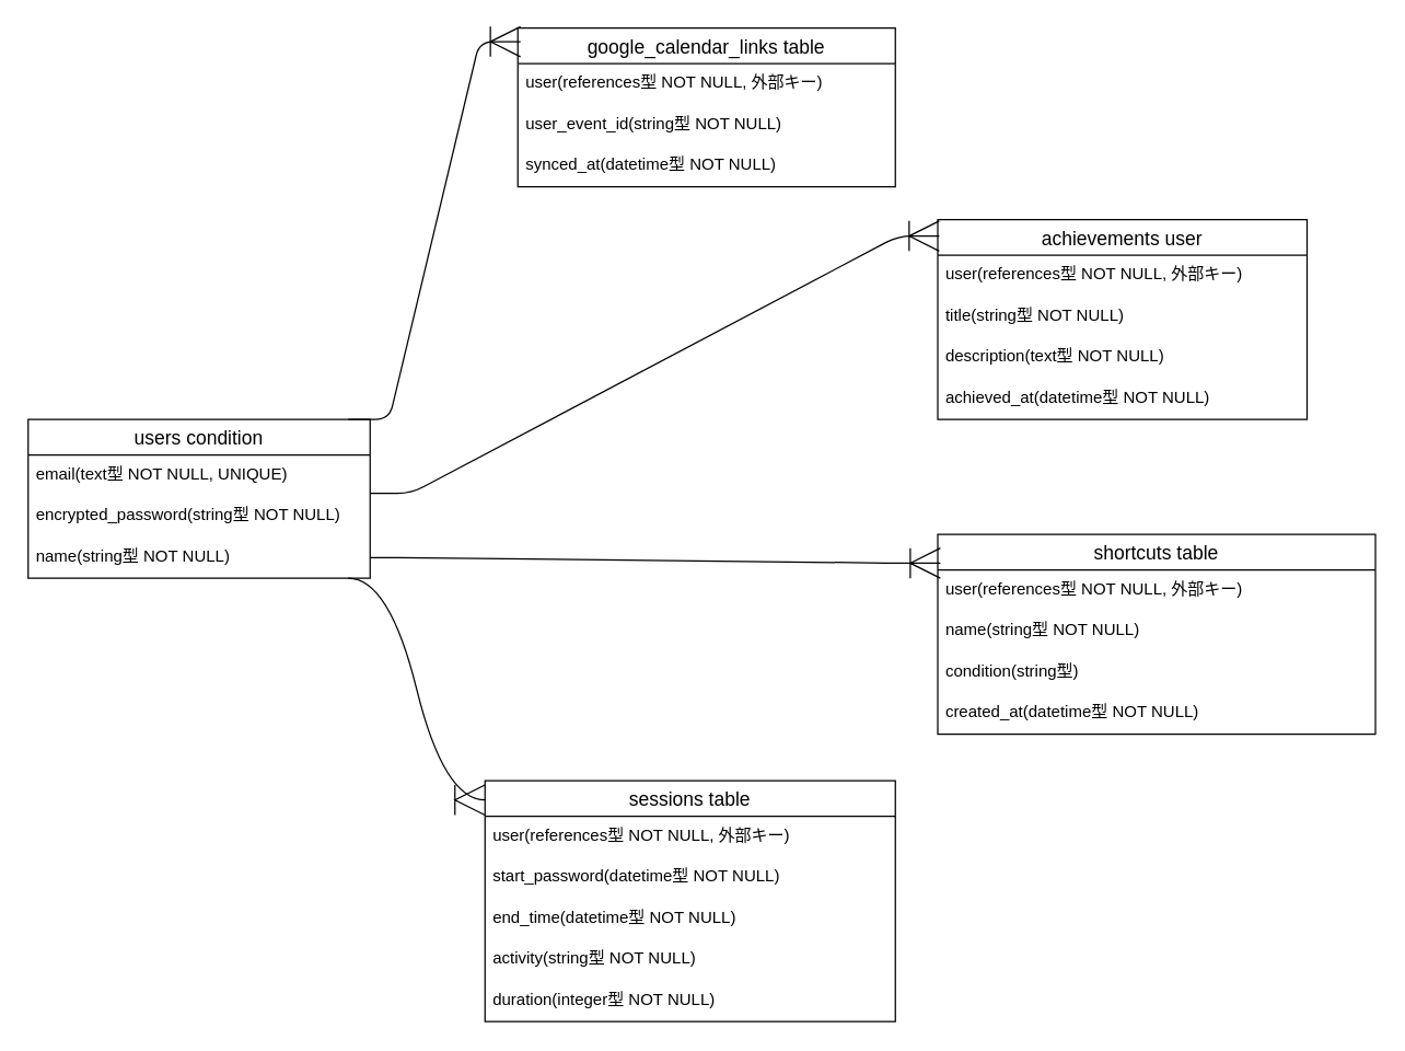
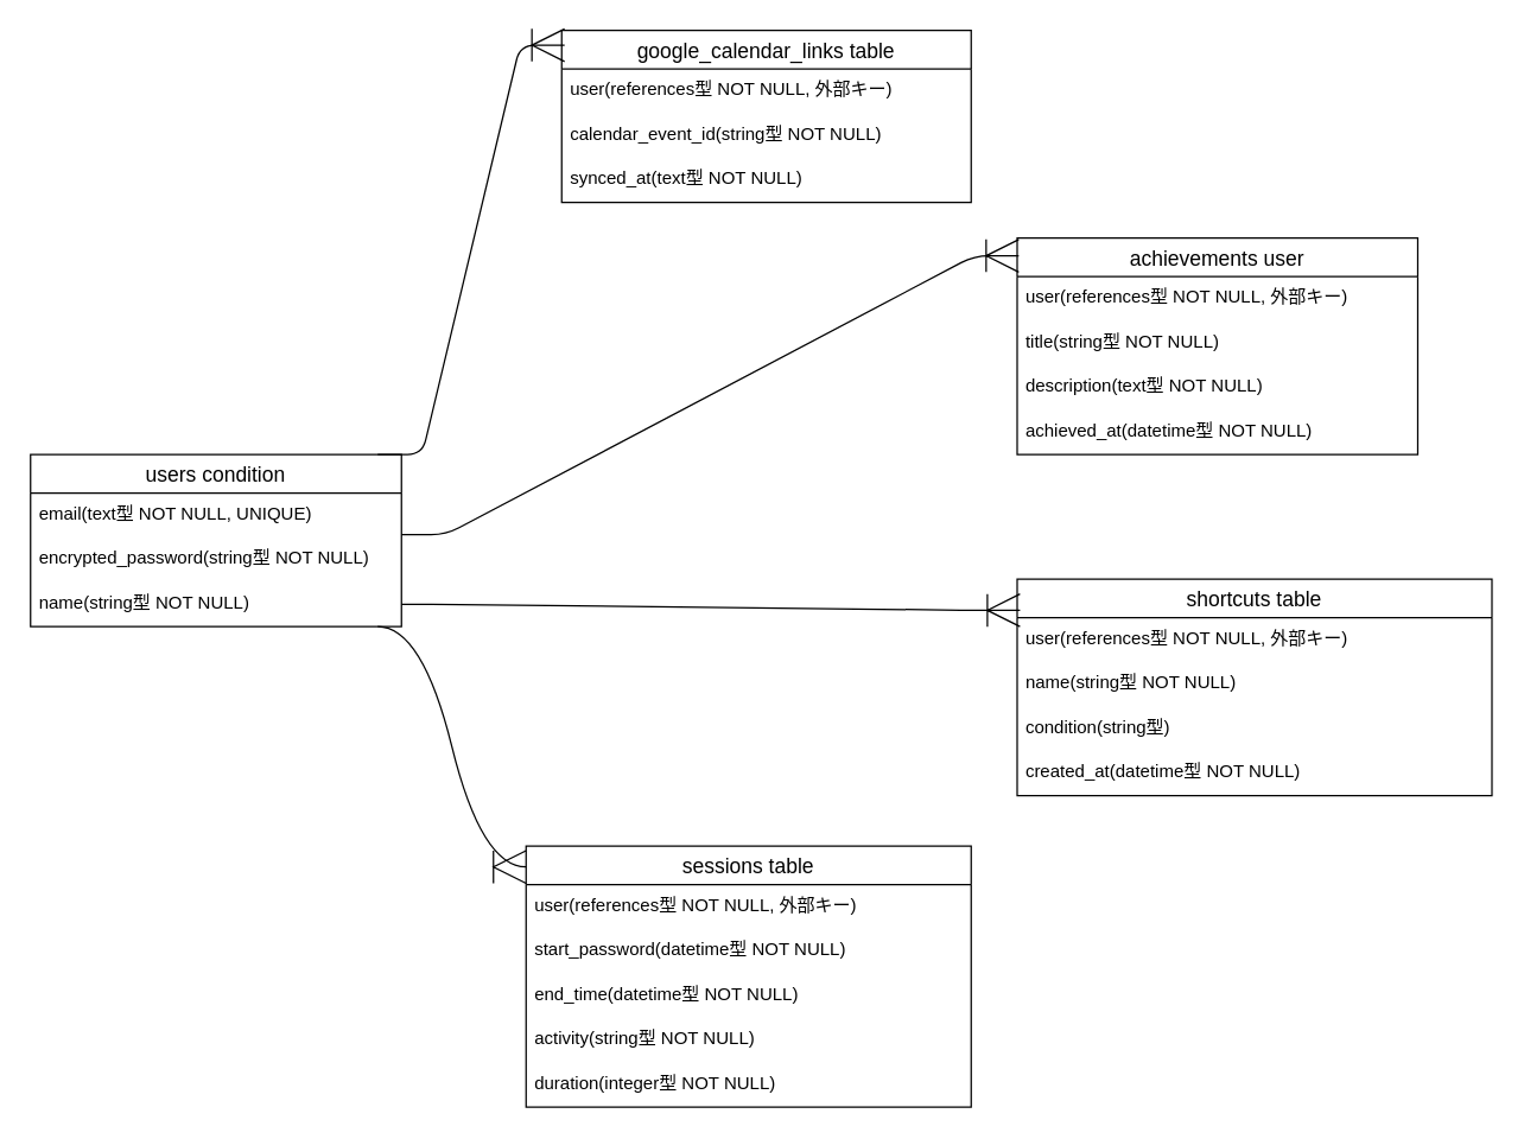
- <mxCell id="24" value="user_event_id(string型 NOT NULL)" style="text;strokeColor=none;fillColor=none;spacingLeft=4;spacingRight=4;overflow=hidden;rotatable=0;points=[[0,0.5],[1,0.5]];portConstraint=eastwest;fontSize=12;" vertex="1" parent="22"><mxGeometry y="56" width="276" height="30" as="geometry" /></mxCell>
+ <mxCell id="24" value="calendar_event_id(string型 NOT NULL)" style="text;strokeColor=none;fillColor=none;spacingLeft=4;spacingRight=4;overflow=hidden;rotatable=0;points=[[0,0.5],[1,0.5]];portConstraint=eastwest;fontSize=12;" vertex="1" parent="22"><mxGeometry y="56" width="276" height="30" as="geometry" /></mxCell>
- <mxCell id="25" value="synced_at(datetime型 NOT NULL)" style="text;strokeColor=none;fillColor=none;spacingLeft=4;spacingRight=4;overflow=hidden;rotatable=0;points=[[0,0.5],[1,0.5]];portConstraint=eastwest;fontSize=12;" vertex="1" parent="22"><mxGeometry y="86" width="276" height="30" as="geometry" /></mxCell>
+ <mxCell id="25" value="synced_at(text型 NOT NULL)" style="text;strokeColor=none;fillColor=none;spacingLeft=4;spacingRight=4;overflow=hidden;rotatable=0;points=[[0,0.5],[1,0.5]];portConstraint=eastwest;fontSize=12;" vertex="1" parent="22"><mxGeometry y="86" width="276" height="30" as="geometry" /></mxCell>
